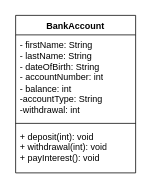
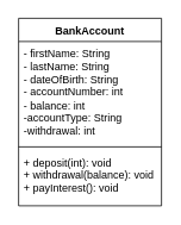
- <mxCell id="5" value="+ deposit(int): void&lt;br&gt;+ withdrawal(int): void&lt;br&gt;+ payInterest(): void" style="text;strokeColor=none;fillColor=none;align=left;verticalAlign=top;spacingLeft=4;spacingRight=4;overflow=hidden;rotatable=0;points=[[0,0.5],[1,0.5]];portConstraint=eastwest;whiteSpace=wrap;html=1;" vertex="1" parent="2"><mxGeometry y="148" width="160" height="62" as="geometry" /></mxCell>
+ <mxCell id="5" value="+ deposit(int): void&lt;br&gt;+ withdrawal(balance): void&lt;br&gt;+ payInterest(): void" style="text;strokeColor=none;fillColor=none;align=left;verticalAlign=top;spacingLeft=4;spacingRight=4;overflow=hidden;rotatable=0;points=[[0,0.5],[1,0.5]];portConstraint=eastwest;whiteSpace=wrap;html=1;" vertex="1" parent="2"><mxGeometry y="148" width="160" height="62" as="geometry" /></mxCell>
